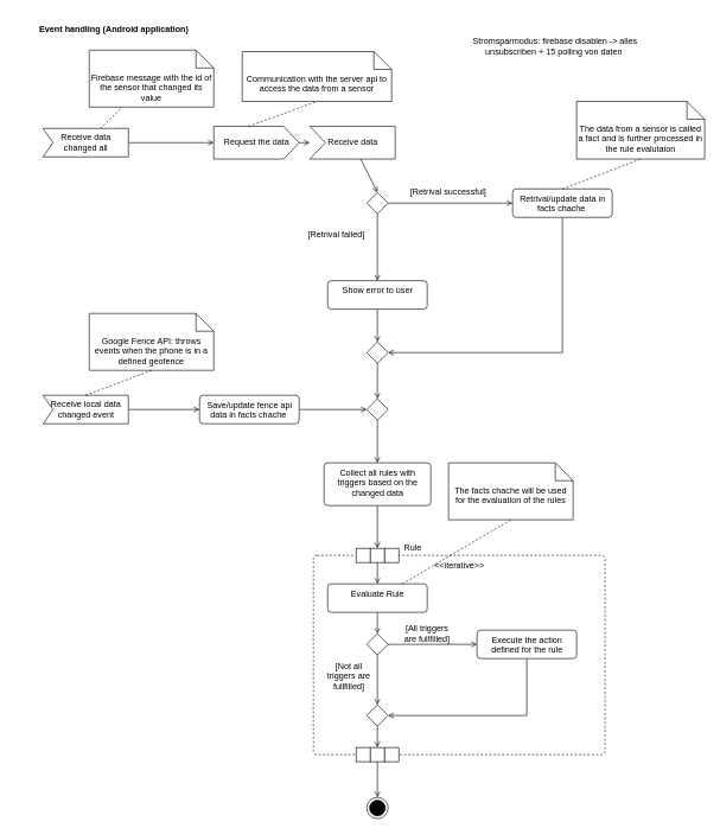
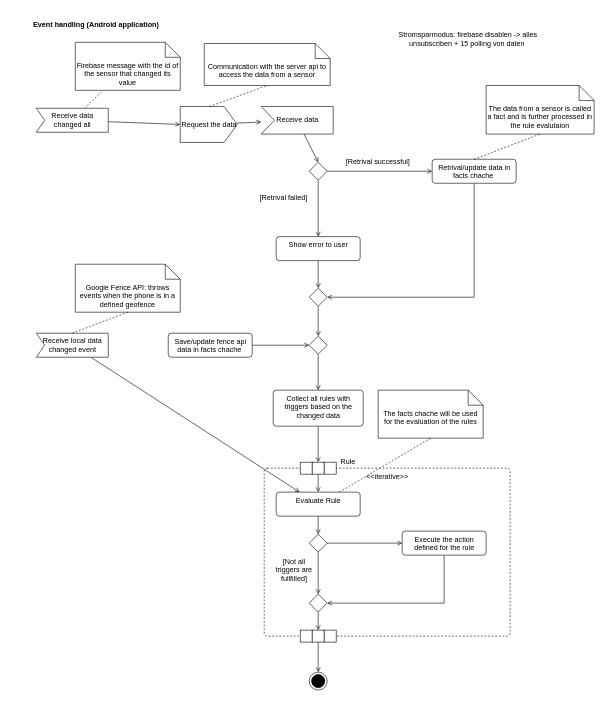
- <mxCell id="22" value="Request the data" style="html=1;shadow=0;dashed=0;align=center;verticalAlign=middle;shape=mxgraph.arrows2.arrow;dy=0;dx=22;notch=0;" parent="1" vertex="1"><mxGeometry x="300" y="177" width="120" height="46" as="geometry" /></mxCell>
+ <mxCell id="22" value="Request the data" style="html=1;shadow=0;dashed=0;align=center;verticalAlign=middle;shape=mxgraph.arrows2.arrow;dy=0;dx=22;notch=0;" parent="1" vertex="1"><mxGeometry x="300" y="177" width="95" height="60" as="geometry" /></mxCell>
- <mxCell id="40" style="edgeStyle=none;rounded=0;orthogonalLoop=1;jettySize=auto;html=1;entryX=0;entryY=0.5;entryDx=0;entryDy=0;endArrow=open;endFill=0;" parent="1" source="41" target="61" edge="1"><mxGeometry relative="1" as="geometry" /></mxCell>
+ <mxCell id="40" style="edgeStyle=none;rounded=0;orthogonalLoop=1;jettySize=auto;html=1;endArrow=open;endFill=0;" parent="1" source="41" target="47" edge="1"><mxGeometry relative="1" as="geometry" /></mxCell>
- <mxCell id="58" value="[All triggers are fullfilled]" style="text;html=1;strokeColor=none;fillColor=none;align=center;verticalAlign=middle;whiteSpace=wrap;rounded=0;" parent="1" vertex="1"><mxGeometry x="560" y="880" width="80" height="20" as="geometry" /></mxCell>
